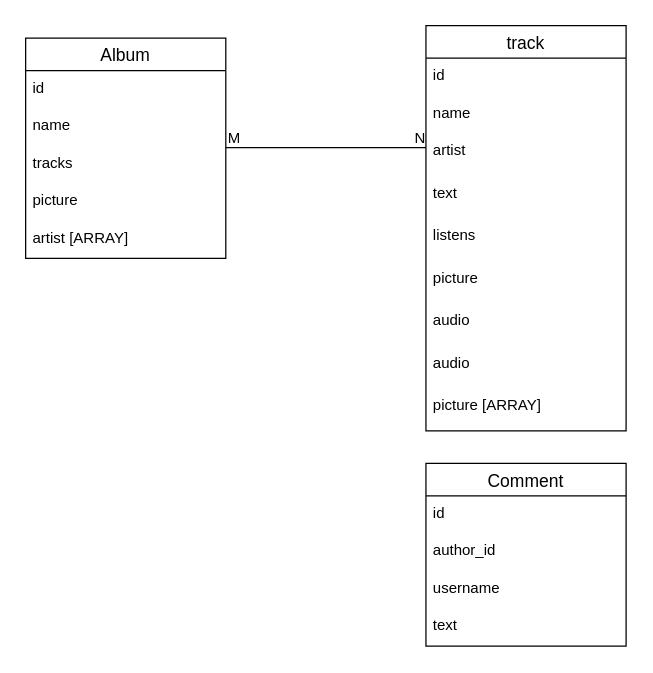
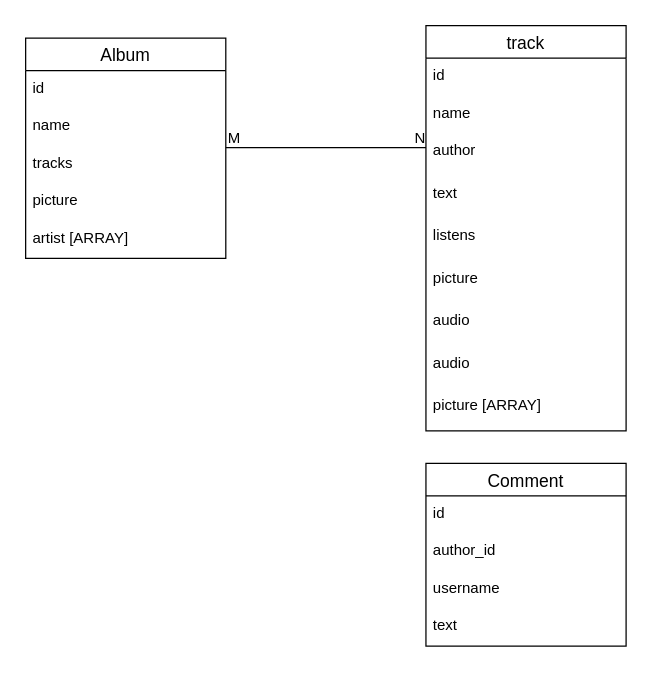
- <mxCell id="10" value="artist" style="text;strokeColor=none;fillColor=none;spacingLeft=4;spacingRight=4;overflow=hidden;rotatable=0;points=[[0,0.5],[1,0.5]];portConstraint=eastwest;fontSize=12;" vertex="1" parent="7"><mxGeometry y="86" width="160" height="34" as="geometry" /></mxCell>
+ <mxCell id="10" value="author" style="text;strokeColor=none;fillColor=none;spacingLeft=4;spacingRight=4;overflow=hidden;rotatable=0;points=[[0,0.5],[1,0.5]];portConstraint=eastwest;fontSize=12;" vertex="1" parent="7"><mxGeometry y="86" width="160" height="34" as="geometry" /></mxCell>
